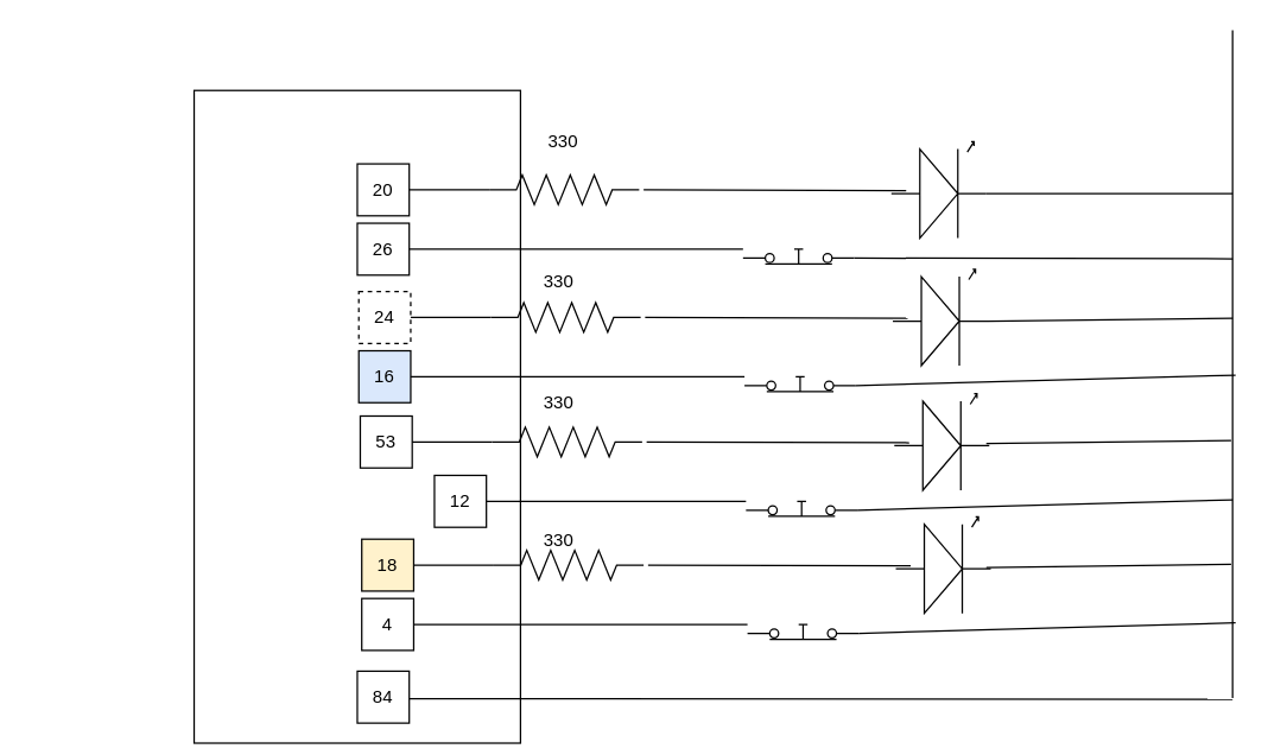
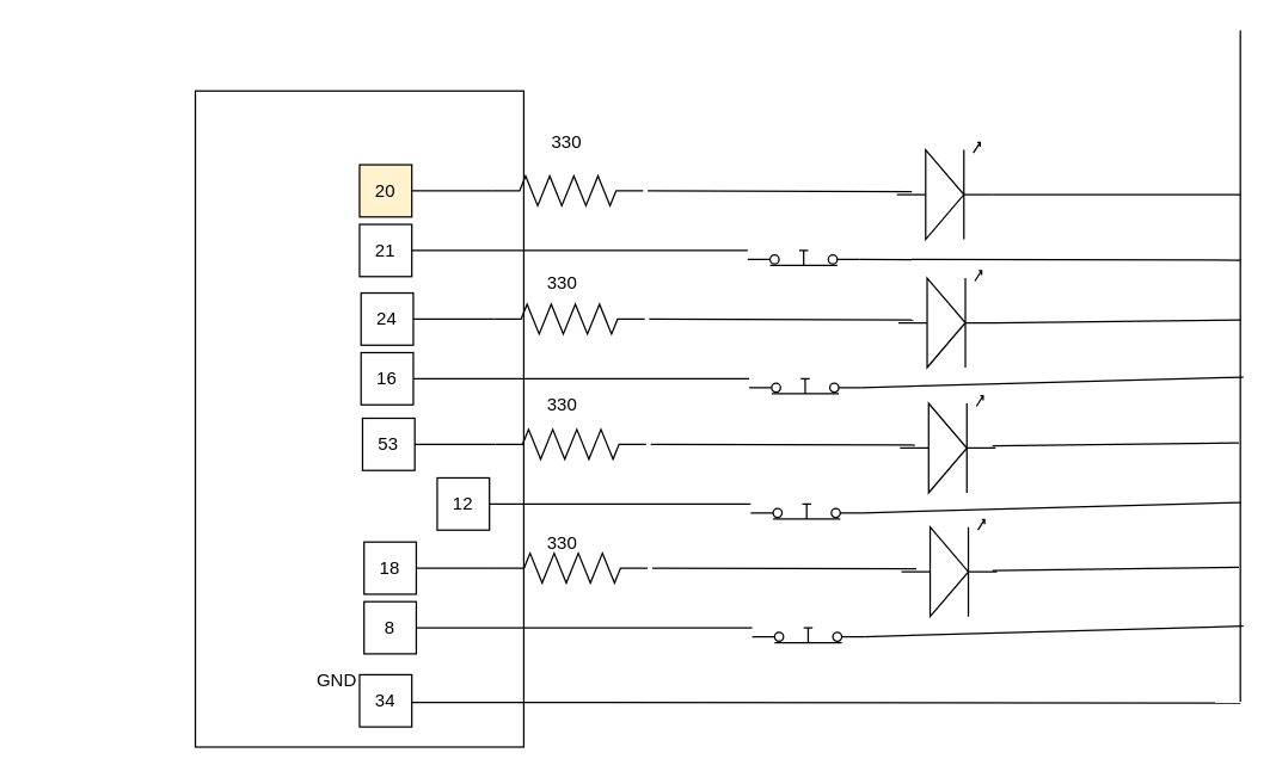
- <mxCell id="27" value="20" style="whiteSpace=wrap;html=1;aspect=fixed;" vertex="1" parent="26"><mxGeometry y="30" width="35" height="35" as="geometry" /></mxCell>
+ <mxCell id="27" value="20" style="whiteSpace=wrap;html=1;aspect=fixed;fillColor=#fff2cc;" vertex="1" parent="26"><mxGeometry y="30" width="35" height="35" as="geometry" /></mxCell>
- <mxCell id="28" value="26" style="whiteSpace=wrap;html=1;aspect=fixed;" vertex="1" parent="26"><mxGeometry y="70" width="35" height="35" as="geometry" /></mxCell>
+ <mxCell id="28" value="21" style="whiteSpace=wrap;html=1;aspect=fixed;" vertex="1" parent="26"><mxGeometry y="70" width="35" height="35" as="geometry" /></mxCell>
- <mxCell id="10" value="24" style="whiteSpace=wrap;html=1;aspect=fixed;dashed=1;" vertex="1" parent="1"><mxGeometry x="241" y="196" width="35" height="35" as="geometry" /></mxCell>
+ <mxCell id="10" value="24" style="whiteSpace=wrap;html=1;aspect=fixed;" vertex="1" parent="1"><mxGeometry x="241" y="196" width="35" height="35" as="geometry" /></mxCell>
- <mxCell id="11" value="16" style="whiteSpace=wrap;html=1;aspect=fixed;fillColor=#dae8fc;" vertex="1" parent="1"><mxGeometry x="241" y="236" width="35" height="35" as="geometry" /></mxCell>
+ <mxCell id="11" value="16" style="whiteSpace=wrap;html=1;aspect=fixed;" vertex="1" parent="1"><mxGeometry x="241" y="236" width="35" height="35" as="geometry" /></mxCell>
- <mxCell id="36" value="18" style="whiteSpace=wrap;html=1;aspect=fixed;fillColor=#fff2cc;" vertex="1" parent="1"><mxGeometry x="243" y="363" width="35" height="35" as="geometry" /></mxCell>
+ <mxCell id="36" value="18" style="whiteSpace=wrap;html=1;aspect=fixed;" vertex="1" parent="1"><mxGeometry x="243" y="363" width="35" height="35" as="geometry" /></mxCell>
- <mxCell id="37" value="4" style="whiteSpace=wrap;html=1;aspect=fixed;" vertex="1" parent="1"><mxGeometry x="243" y="403" width="35" height="35" as="geometry" /></mxCell>
+ <mxCell id="37" value="8" style="whiteSpace=wrap;html=1;aspect=fixed;" vertex="1" parent="1"><mxGeometry x="243" y="403" width="35" height="35" as="geometry" /></mxCell>
+ <mxCell id="6" value="GND" style="text;html=1;strokeColor=none;fillColor=none;align=center;verticalAlign=middle;whiteSpace=wrap;rounded=0;" vertex="1" parent="1"><mxGeometry x="210" y="446" width="30" height="20" as="geometry" /></mxCell>
- <mxCell id="4" value="84" style="whiteSpace=wrap;html=1;aspect=fixed;" vertex="1" parent="1"><mxGeometry x="240" y="452" width="35" height="35" as="geometry" /></mxCell>
+ <mxCell id="4" value="34" style="whiteSpace=wrap;html=1;aspect=fixed;" vertex="1" parent="1"><mxGeometry x="240" y="452" width="35" height="35" as="geometry" /></mxCell>
